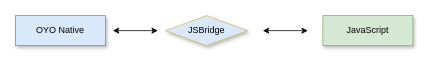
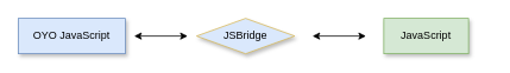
- <mxCell id="2" value="OYO Native" style="rounded=0;whiteSpace=wrap;html=1;fillColor=#dae8fc;strokeColor=#6c8ebf;shadow=1;glass=0;comic=0;" parent="1" vertex="1"><mxGeometry x="20" y="20" width="120" height="40" as="geometry" /></mxCell>
+ <mxCell id="2" value="OYO JavaScript" style="rounded=0;whiteSpace=wrap;html=1;fillColor=#dae8fc;strokeColor=#6c8ebf;shadow=1;glass=0;comic=0;" parent="1" vertex="1"><mxGeometry x="20" y="20" width="120" height="40" as="geometry" /></mxCell>
- <mxCell id="3" value="JavaScript" style="rounded=0;whiteSpace=wrap;html=1;fillColor=#d5e8d4;strokeColor=#82b366;shadow=1;" parent="1" vertex="1"><mxGeometry x="430" y="20" width="120" height="40" as="geometry" /></mxCell>
+ <mxCell id="3" value="JavaScript" style="rounded=0;whiteSpace=wrap;html=1;fillColor=#d5e8d4;strokeColor=#82b366;shadow=1;" parent="1" vertex="1"><mxGeometry x="430" y="20" width="95" height="40" as="geometry" /></mxCell>
